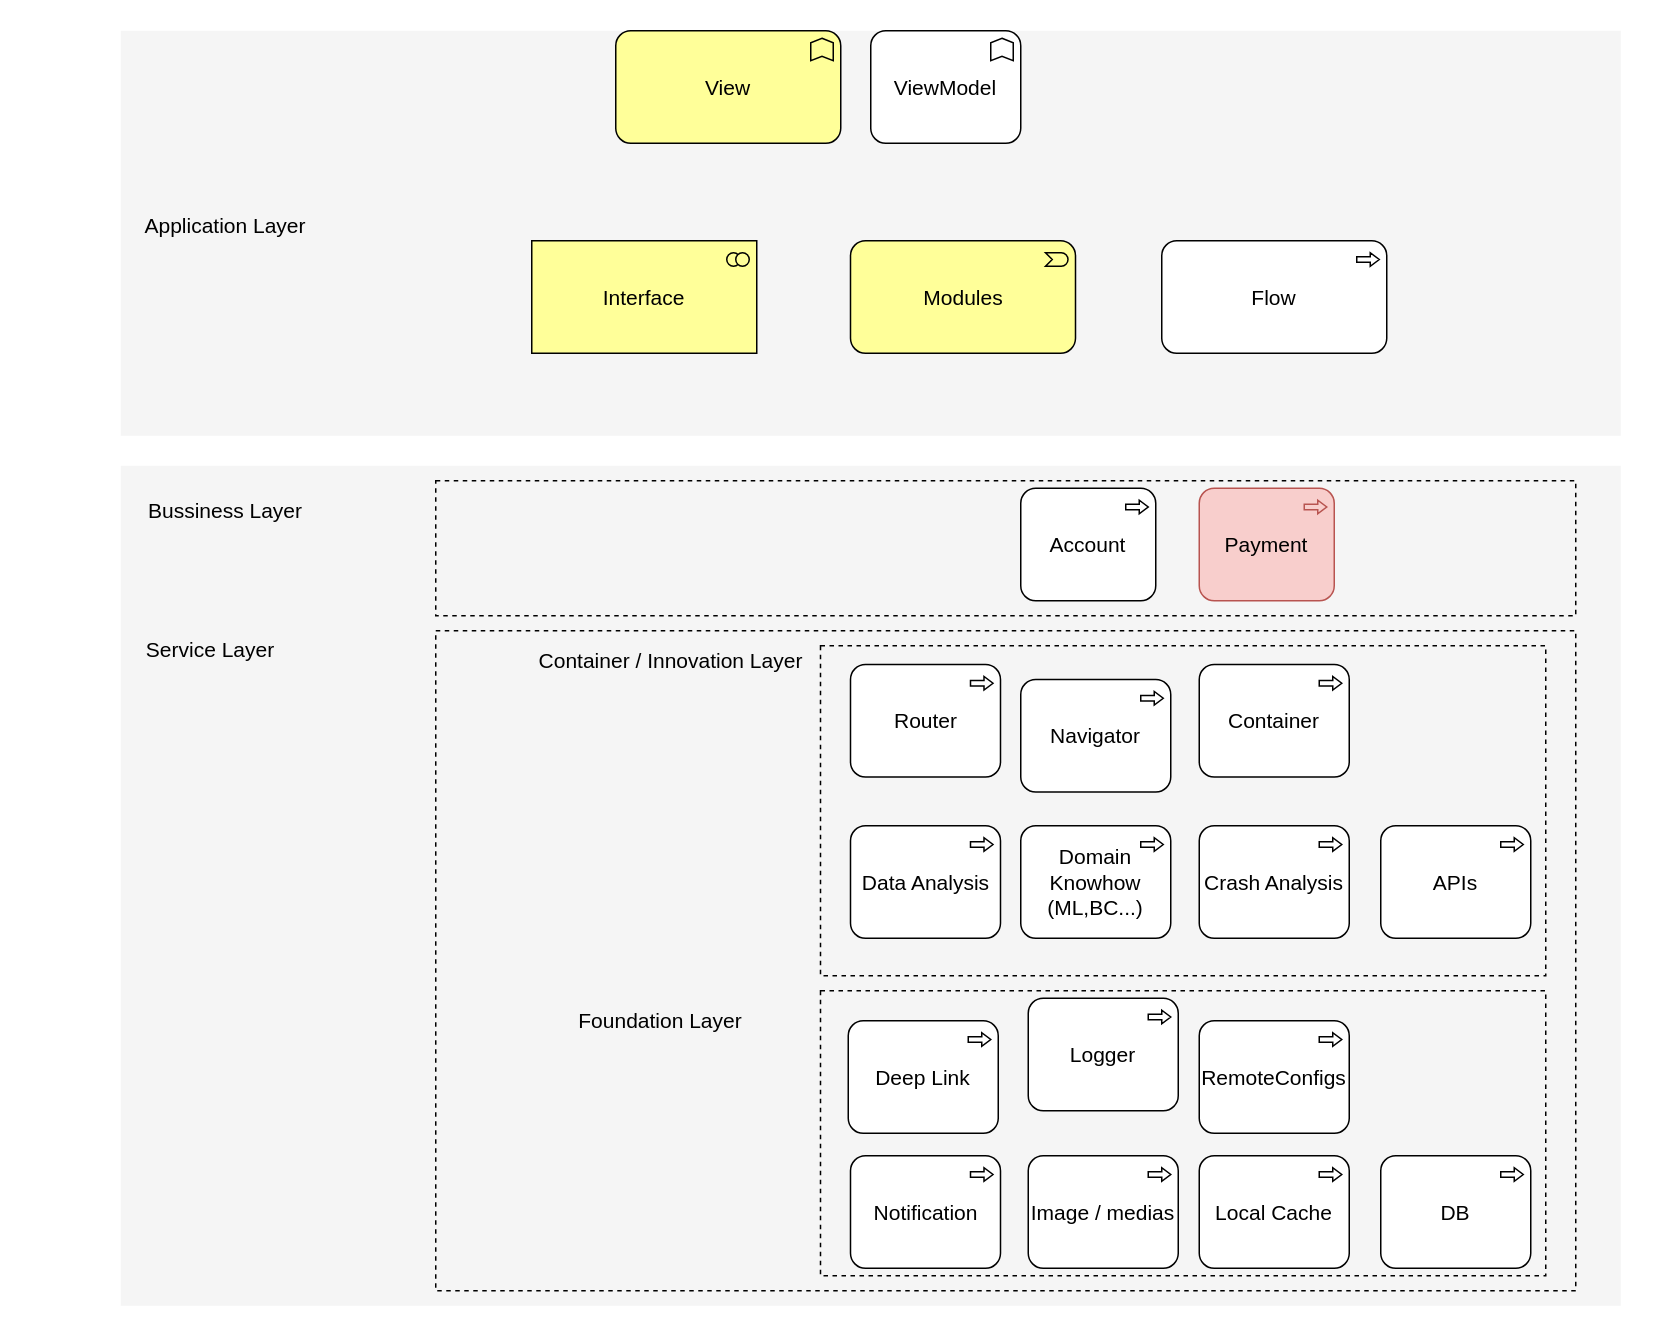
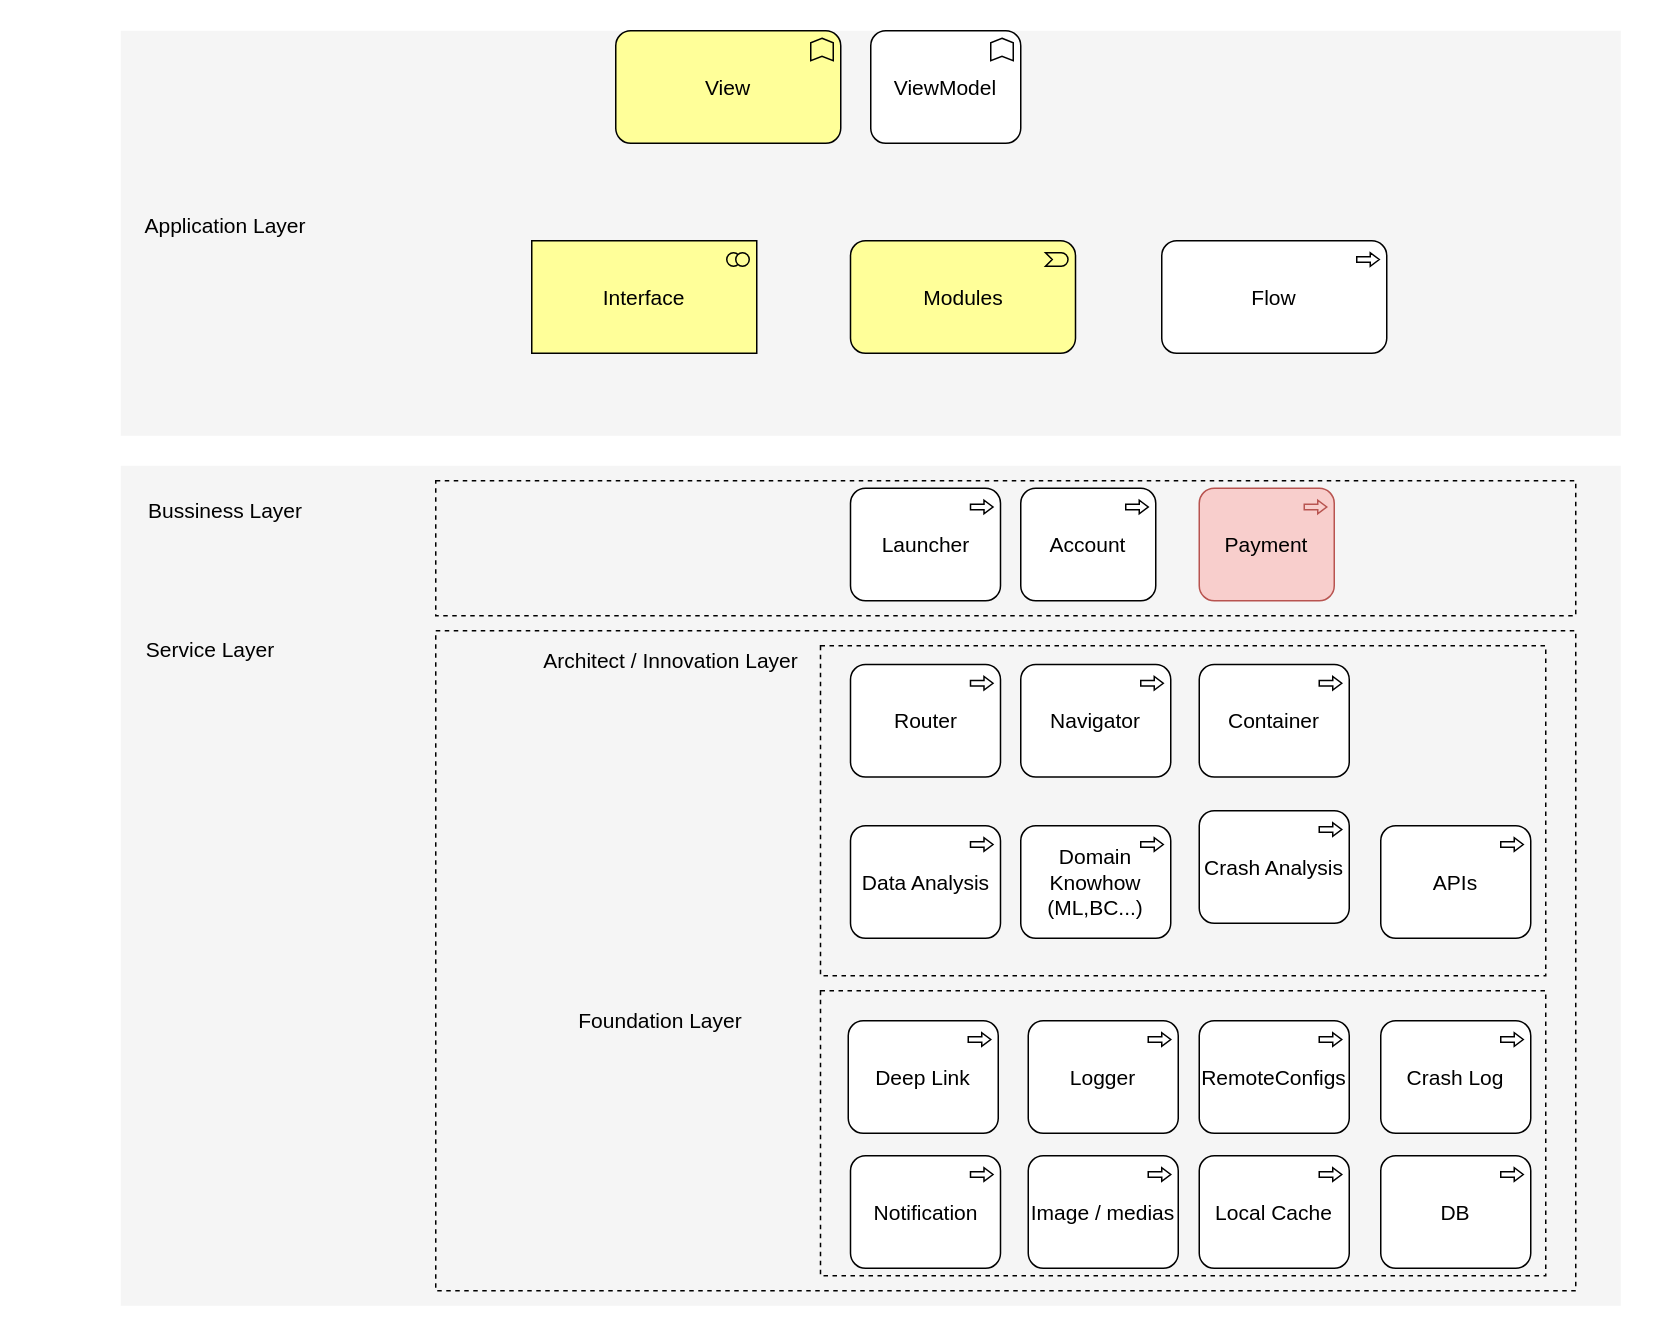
+ <mxCell id="10" value="Launcher" style="html=1;whiteSpace=wrap;shape=mxgraph.archimate3.application;appType=proc;archiType=rounded;fontSize=14;" vertex="1" parent="1"><mxGeometry x="566.5" y="325" width="100" height="75" as="geometry" /></mxCell>
- <mxCell id="32" value="Container / Innovation Layer" style="text;html=1;strokeColor=none;fillColor=none;align=center;verticalAlign=middle;whiteSpace=wrap;fontSize=14;" vertex="1" parent="1"><mxGeometry x="326.5" y="430" width="240" height="20" as="geometry" /></mxCell>
+ <mxCell id="32" value="Architect / Innovation Layer" style="text;html=1;strokeColor=none;fillColor=none;align=center;verticalAlign=middle;whiteSpace=wrap;fontSize=14;" vertex="1" parent="1"><mxGeometry x="326.5" y="430" width="240" height="20" as="geometry" /></mxCell>
- <mxCell id="14" value="Navigator" style="html=1;whiteSpace=wrap;shape=mxgraph.archimate3.application;appType=proc;archiType=rounded;fontSize=14;" vertex="1" parent="1"><mxGeometry x="680" y="452.5" width="100" height="75" as="geometry" /></mxCell>
+ <mxCell id="14" value="Navigator" style="html=1;whiteSpace=wrap;shape=mxgraph.archimate3.application;appType=proc;archiType=rounded;fontSize=14;" vertex="1" parent="1"><mxGeometry x="680" y="442.5" width="100" height="75" as="geometry" /></mxCell>
- <mxCell id="22" value="Crash Analysis" style="html=1;whiteSpace=wrap;shape=mxgraph.archimate3.application;appType=proc;archiType=rounded;fontSize=14;" vertex="1" parent="1"><mxGeometry x="799" y="550" width="100" height="75" as="geometry" /></mxCell>
+ <mxCell id="22" value="Crash Analysis" style="html=1;whiteSpace=wrap;shape=mxgraph.archimate3.application;appType=proc;archiType=rounded;fontSize=14;" vertex="1" parent="1"><mxGeometry x="799" y="540" width="100" height="75" as="geometry" /></mxCell>
- <mxCell id="18" value="Logger" style="html=1;whiteSpace=wrap;shape=mxgraph.archimate3.application;appType=proc;archiType=rounded;fontSize=14;" vertex="1" parent="1"><mxGeometry x="685" y="665" width="100" height="75" as="geometry" /></mxCell>
+ <mxCell id="18" value="Logger" style="html=1;whiteSpace=wrap;shape=mxgraph.archimate3.application;appType=proc;archiType=rounded;fontSize=14;" vertex="1" parent="1"><mxGeometry x="685" y="680" width="100" height="75" as="geometry" /></mxCell>
+ <mxCell id="20" value="Crash Log" style="html=1;whiteSpace=wrap;shape=mxgraph.archimate3.application;appType=proc;archiType=rounded;fontSize=14;" vertex="1" parent="1"><mxGeometry x="920" y="680" width="100" height="75" as="geometry" /></mxCell>
